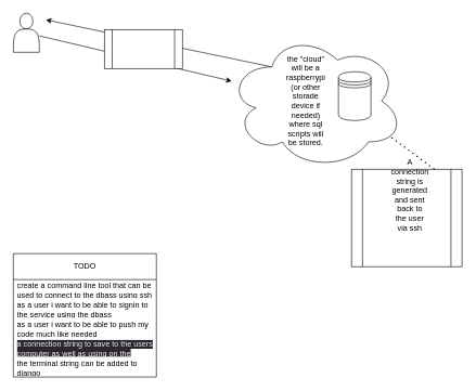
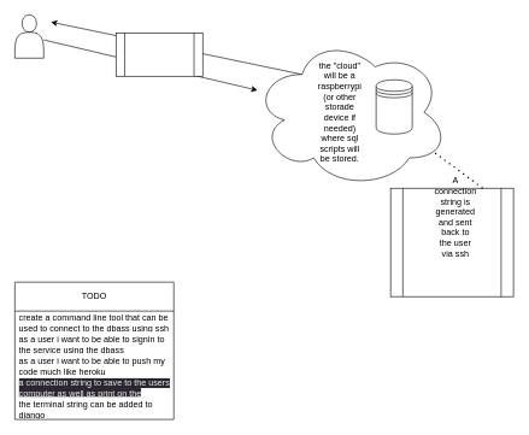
- <mxCell id="12" value="as a user i want to be able to push my code much like needed" style="text;strokeColor=none;fillColor=none;align=left;verticalAlign=middle;spacingLeft=4;spacingRight=4;overflow=hidden;points=[[0,0.5],[1,0.5]];portConstraint=eastwest;rotatable=0;whiteSpace=wrap;html=1;" vertex="1" parent="9"><mxGeometry y="100" width="220" height="30" as="geometry" /></mxCell>
+ <mxCell id="12" value="as a user i want to be able to push my code much like heroku" style="text;strokeColor=none;fillColor=none;align=left;verticalAlign=middle;spacingLeft=4;spacingRight=4;overflow=hidden;points=[[0,0.5],[1,0.5]];portConstraint=eastwest;rotatable=0;whiteSpace=wrap;html=1;" vertex="1" parent="9"><mxGeometry y="100" width="220" height="30" as="geometry" /></mxCell>
- <mxCell id="13" value="&lt;meta charset=&quot;utf-8&quot;&gt;&lt;span style=&quot;color: rgb(240, 240, 240); font-family: Helvetica; font-size: 12px; font-style: normal; font-variant-ligatures: normal; font-variant-caps: normal; font-weight: 400; letter-spacing: normal; orphans: 2; text-align: left; text-indent: 0px; text-transform: none; widows: 2; word-spacing: 0px; -webkit-text-stroke-width: 0px; background-color: rgb(42, 37, 47); text-decoration-thickness: initial; text-decoration-style: initial; text-decoration-color: initial; float: none; display: inline !important;&quot;&gt;a connection string to save to the users computer as well as using on the terminal&lt;/span&gt;" style="text;strokeColor=none;fillColor=none;align=left;verticalAlign=middle;spacingLeft=4;spacingRight=4;overflow=hidden;points=[[0,0.5],[1,0.5]];portConstraint=eastwest;rotatable=0;whiteSpace=wrap;html=1;rounded=0;glass=0;strokeWidth=1;" vertex="1" parent="9"><mxGeometry y="130" width="220" height="30" as="geometry" /></mxCell>
+ <mxCell id="13" value="&lt;meta charset=&quot;utf-8&quot;&gt;&lt;span style=&quot;color: rgb(240, 240, 240); font-family: Helvetica; font-size: 12px; font-style: normal; font-variant-ligatures: normal; font-variant-caps: normal; font-weight: 400; letter-spacing: normal; orphans: 2; text-align: left; text-indent: 0px; text-transform: none; widows: 2; word-spacing: 0px; -webkit-text-stroke-width: 0px; background-color: rgb(42, 37, 47); text-decoration-thickness: initial; text-decoration-style: initial; text-decoration-color: initial; float: none; display: inline !important;&quot;&gt;a connection string to save to the users computer as well as print on the terminal&lt;/span&gt;" style="text;strokeColor=none;fillColor=none;align=left;verticalAlign=middle;spacingLeft=4;spacingRight=4;overflow=hidden;points=[[0,0.5],[1,0.5]];portConstraint=eastwest;rotatable=0;whiteSpace=wrap;html=1;rounded=0;glass=0;strokeWidth=1;" vertex="1" parent="9"><mxGeometry y="130" width="220" height="30" as="geometry" /></mxCell>
